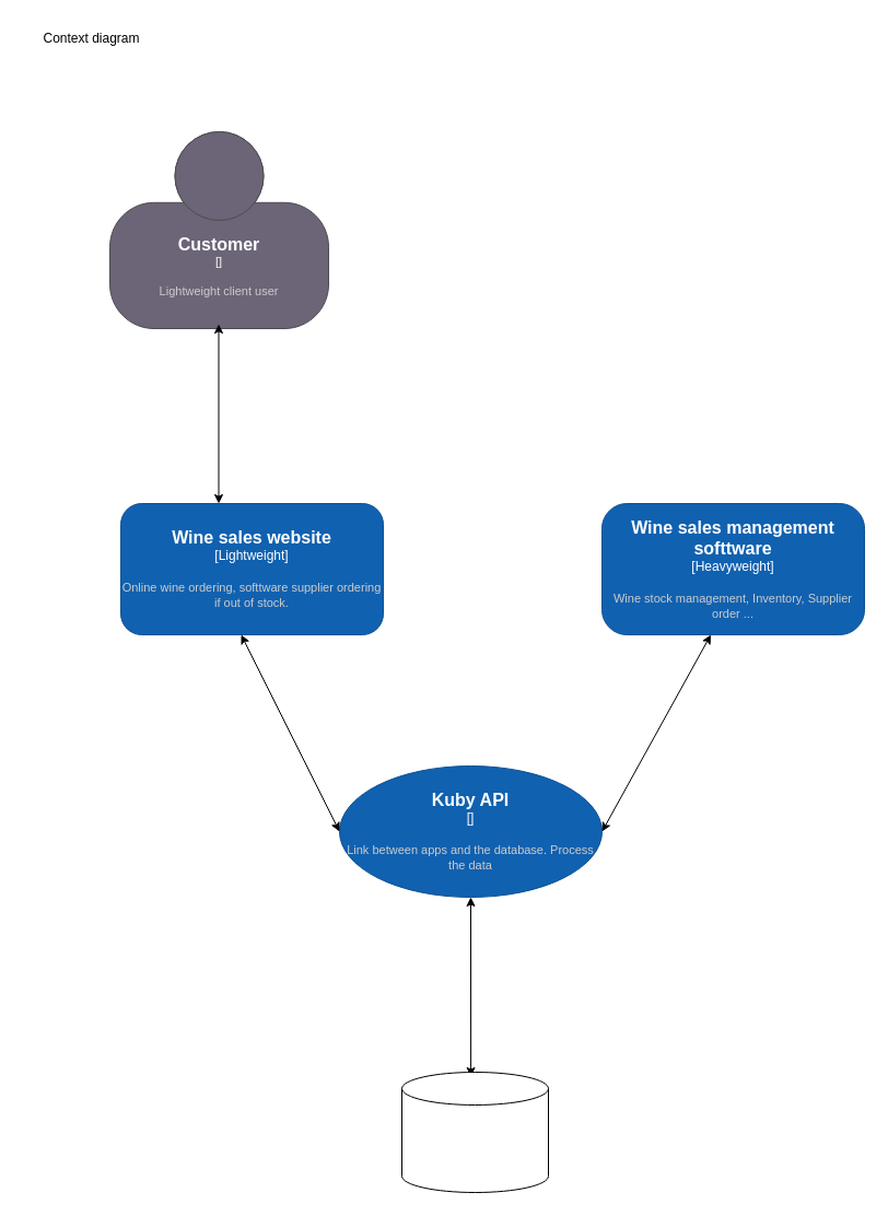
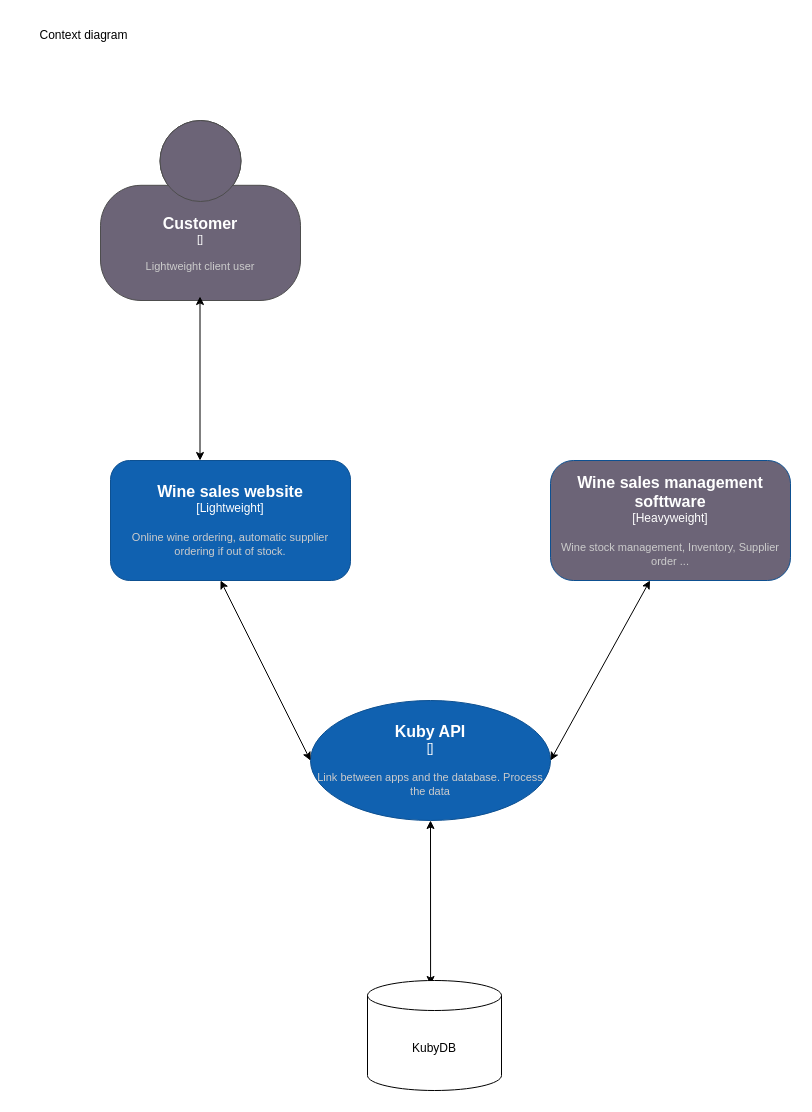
- <mxCell id="4" value="&lt;font style=&quot;font-size: 16px&quot;&gt;&lt;b&gt;Wine sales website&lt;/b&gt;&lt;/font&gt;&lt;div&gt;[Lightweight]&lt;/div&gt;&lt;br&gt;&lt;div&gt;&lt;font style=&quot;font-size: 11px&quot;&gt;&lt;font color=&quot;#cccccc&quot;&gt;Online wine ordering, softtware supplier ordering if out of stock.&lt;/font&gt;&lt;/div&gt;" style="rounded=1;whiteSpace=wrap;html=1;labelBackgroundColor=none;fillColor=#1061B0;fontColor=#ffffff;align=center;arcSize=16;strokeColor=#0D5091;metaEdit=1;resizable=0;points=[[0.25,0,0],[0.5,0,0],[0.75,0,0],[1,0.25,0],[1,0.5,0],[1,0.75,0],[0.75,1,0],[0.5,1,0],[0.25,1,0],[0,0.75,0],[0,0.5,0],[0,0.25,0]];" parent="1" vertex="1"><mxGeometry x="110" y="460" width="240" height="120" as="geometry" /></mxCell>
+ <mxCell id="4" value="&lt;font style=&quot;font-size: 16px&quot;&gt;&lt;b&gt;Wine sales website&lt;/b&gt;&lt;/font&gt;&lt;div&gt;[Lightweight]&lt;/div&gt;&lt;br&gt;&lt;div&gt;&lt;font style=&quot;font-size: 11px&quot;&gt;&lt;font color=&quot;#cccccc&quot;&gt;Online wine ordering, automatic supplier ordering if out of stock.&lt;/font&gt;&lt;/div&gt;" style="rounded=1;whiteSpace=wrap;html=1;labelBackgroundColor=none;fillColor=#1061B0;fontColor=#ffffff;align=center;arcSize=16;strokeColor=#0D5091;metaEdit=1;resizable=0;points=[[0.25,0,0],[0.5,0,0],[0.75,0,0],[1,0.25,0],[1,0.5,0],[1,0.75,0],[0.75,1,0],[0.5,1,0],[0.25,1,0],[0,0.75,0],[0,0.5,0],[0,0.25,0]];" parent="1" vertex="1"><mxGeometry x="110" y="460" width="240" height="120" as="geometry" /></mxCell>
- <mxCell id="5" value="&lt;font style=&quot;font-size: 16px&quot;&gt;&lt;b&gt;Wine sales management softtware&lt;/b&gt;&lt;/font&gt;&lt;div&gt;[Heavyweight]&lt;/div&gt;&lt;br&gt;&lt;div&gt;&lt;font style=&quot;font-size: 11px&quot;&gt;&lt;font color=&quot;#cccccc&quot;&gt;Wine stock management, Inventory, Supplier order ...&lt;/font&gt;&lt;/div&gt;" style="rounded=1;whiteSpace=wrap;html=1;labelBackgroundColor=none;fillColor=#1061B0;fontColor=#ffffff;align=center;arcSize=19;strokeColor=#0D5091;metaEdit=1;resizable=0;points=[[0.25,0,0],[0.5,0,0],[0.75,0,0],[1,0.25,0],[1,0.5,0],[1,0.75,0],[0.75,1,0],[0.5,1,0],[0.25,1,0],[0,0.75,0],[0,0.5,0],[0,0.25,0]];" parent="1" vertex="1"><mxGeometry x="550" y="460" width="240" height="120" as="geometry" /></mxCell>
+ <mxCell id="5" value="&lt;font style=&quot;font-size: 16px&quot;&gt;&lt;b&gt;Wine sales management softtware&lt;/b&gt;&lt;/font&gt;&lt;div&gt;[Heavyweight]&lt;/div&gt;&lt;br&gt;&lt;div&gt;&lt;font style=&quot;font-size: 11px&quot;&gt;&lt;font color=&quot;#cccccc&quot;&gt;Wine stock management, Inventory, Supplier order ...&lt;/font&gt;&lt;/div&gt;" style="rounded=1;whiteSpace=wrap;html=1;labelBackgroundColor=none;fillColor=#6c6477;fontColor=#ffffff;align=center;arcSize=19;strokeColor=#0D5091;metaEdit=1;resizable=0;points=[[0.25,0,0],[0.5,0,0],[0.75,0,0],[1,0.25,0],[1,0.5,0],[1,0.75,0],[0.75,1,0],[0.5,1,0],[0.25,1,0],[0,0.75,0],[0,0.5,0],[0,0.25,0]];" parent="1" vertex="1"><mxGeometry x="550" y="460" width="240" height="120" as="geometry" /></mxCell>
+ <mxCell id="12" value="KubyDB" style="text;html=1;align=center;verticalAlign=middle;whiteSpace=wrap;rounded=0;" parent="1" vertex="1"><mxGeometry x="399" y="1030" width="70" height="35" as="geometry" /></mxCell>
